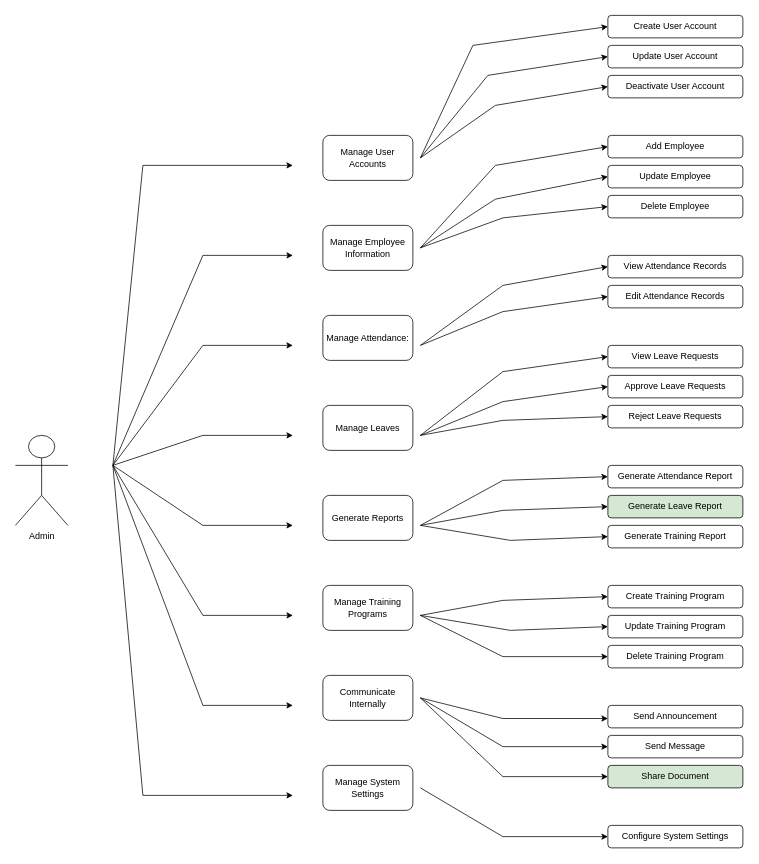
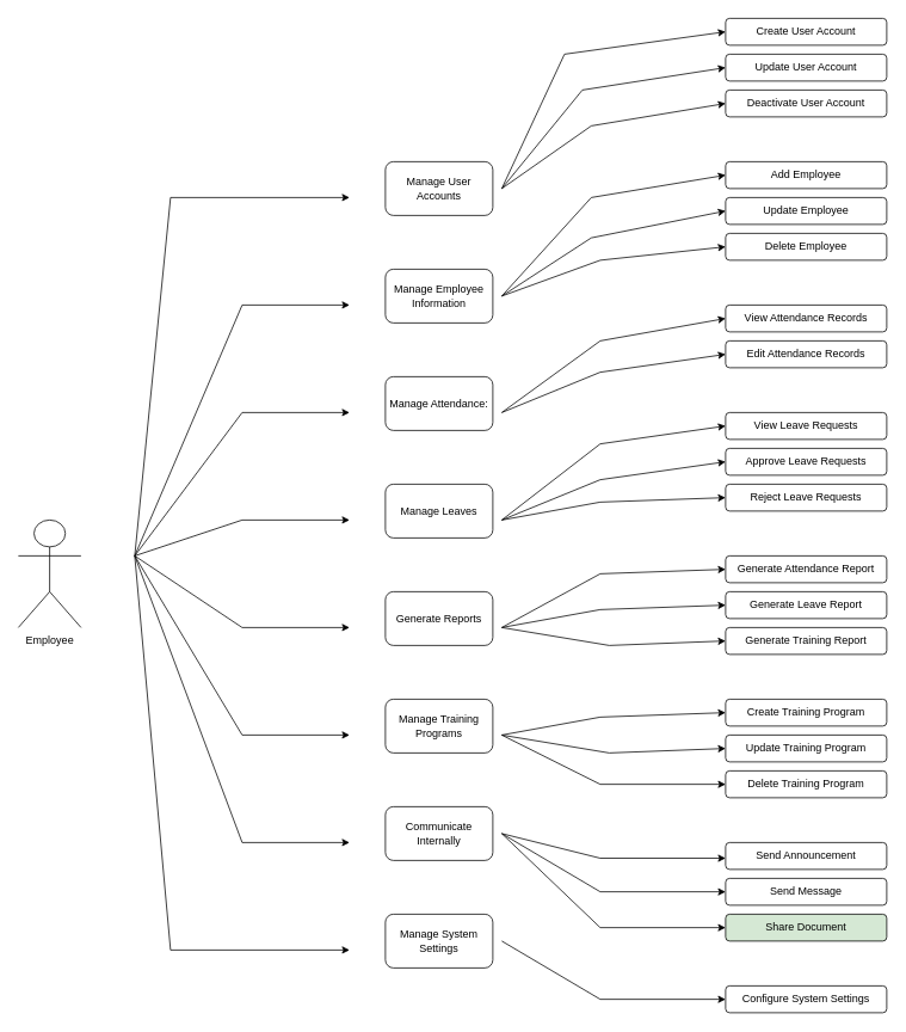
- <mxCell id="29" value="Generate Leave Report" style="rounded=1;whiteSpace=wrap;html=1;fillColor=#d5e8d4;" vertex="1" parent="1"><mxGeometry x="810" y="660" width="180" height="30" as="geometry" /></mxCell>
+ <mxCell id="29" value="Generate Leave Report" style="rounded=1;whiteSpace=wrap;html=1;" vertex="1" parent="1"><mxGeometry x="810" y="660" width="180" height="30" as="geometry" /></mxCell>
- <mxCell id="2" value="Admin" style="shape=umlActor;verticalLabelPosition=bottom;verticalAlign=top;html=1;outlineConnect=0;" vertex="1" parent="1"><mxGeometry x="20" y="580" width="70" height="120" as="geometry" /></mxCell>
+ <mxCell id="2" value="Employee" style="shape=umlActor;verticalLabelPosition=bottom;verticalAlign=top;html=1;outlineConnect=0;" vertex="1" parent="1"><mxGeometry x="20" y="580" width="70" height="120" as="geometry" /></mxCell>
